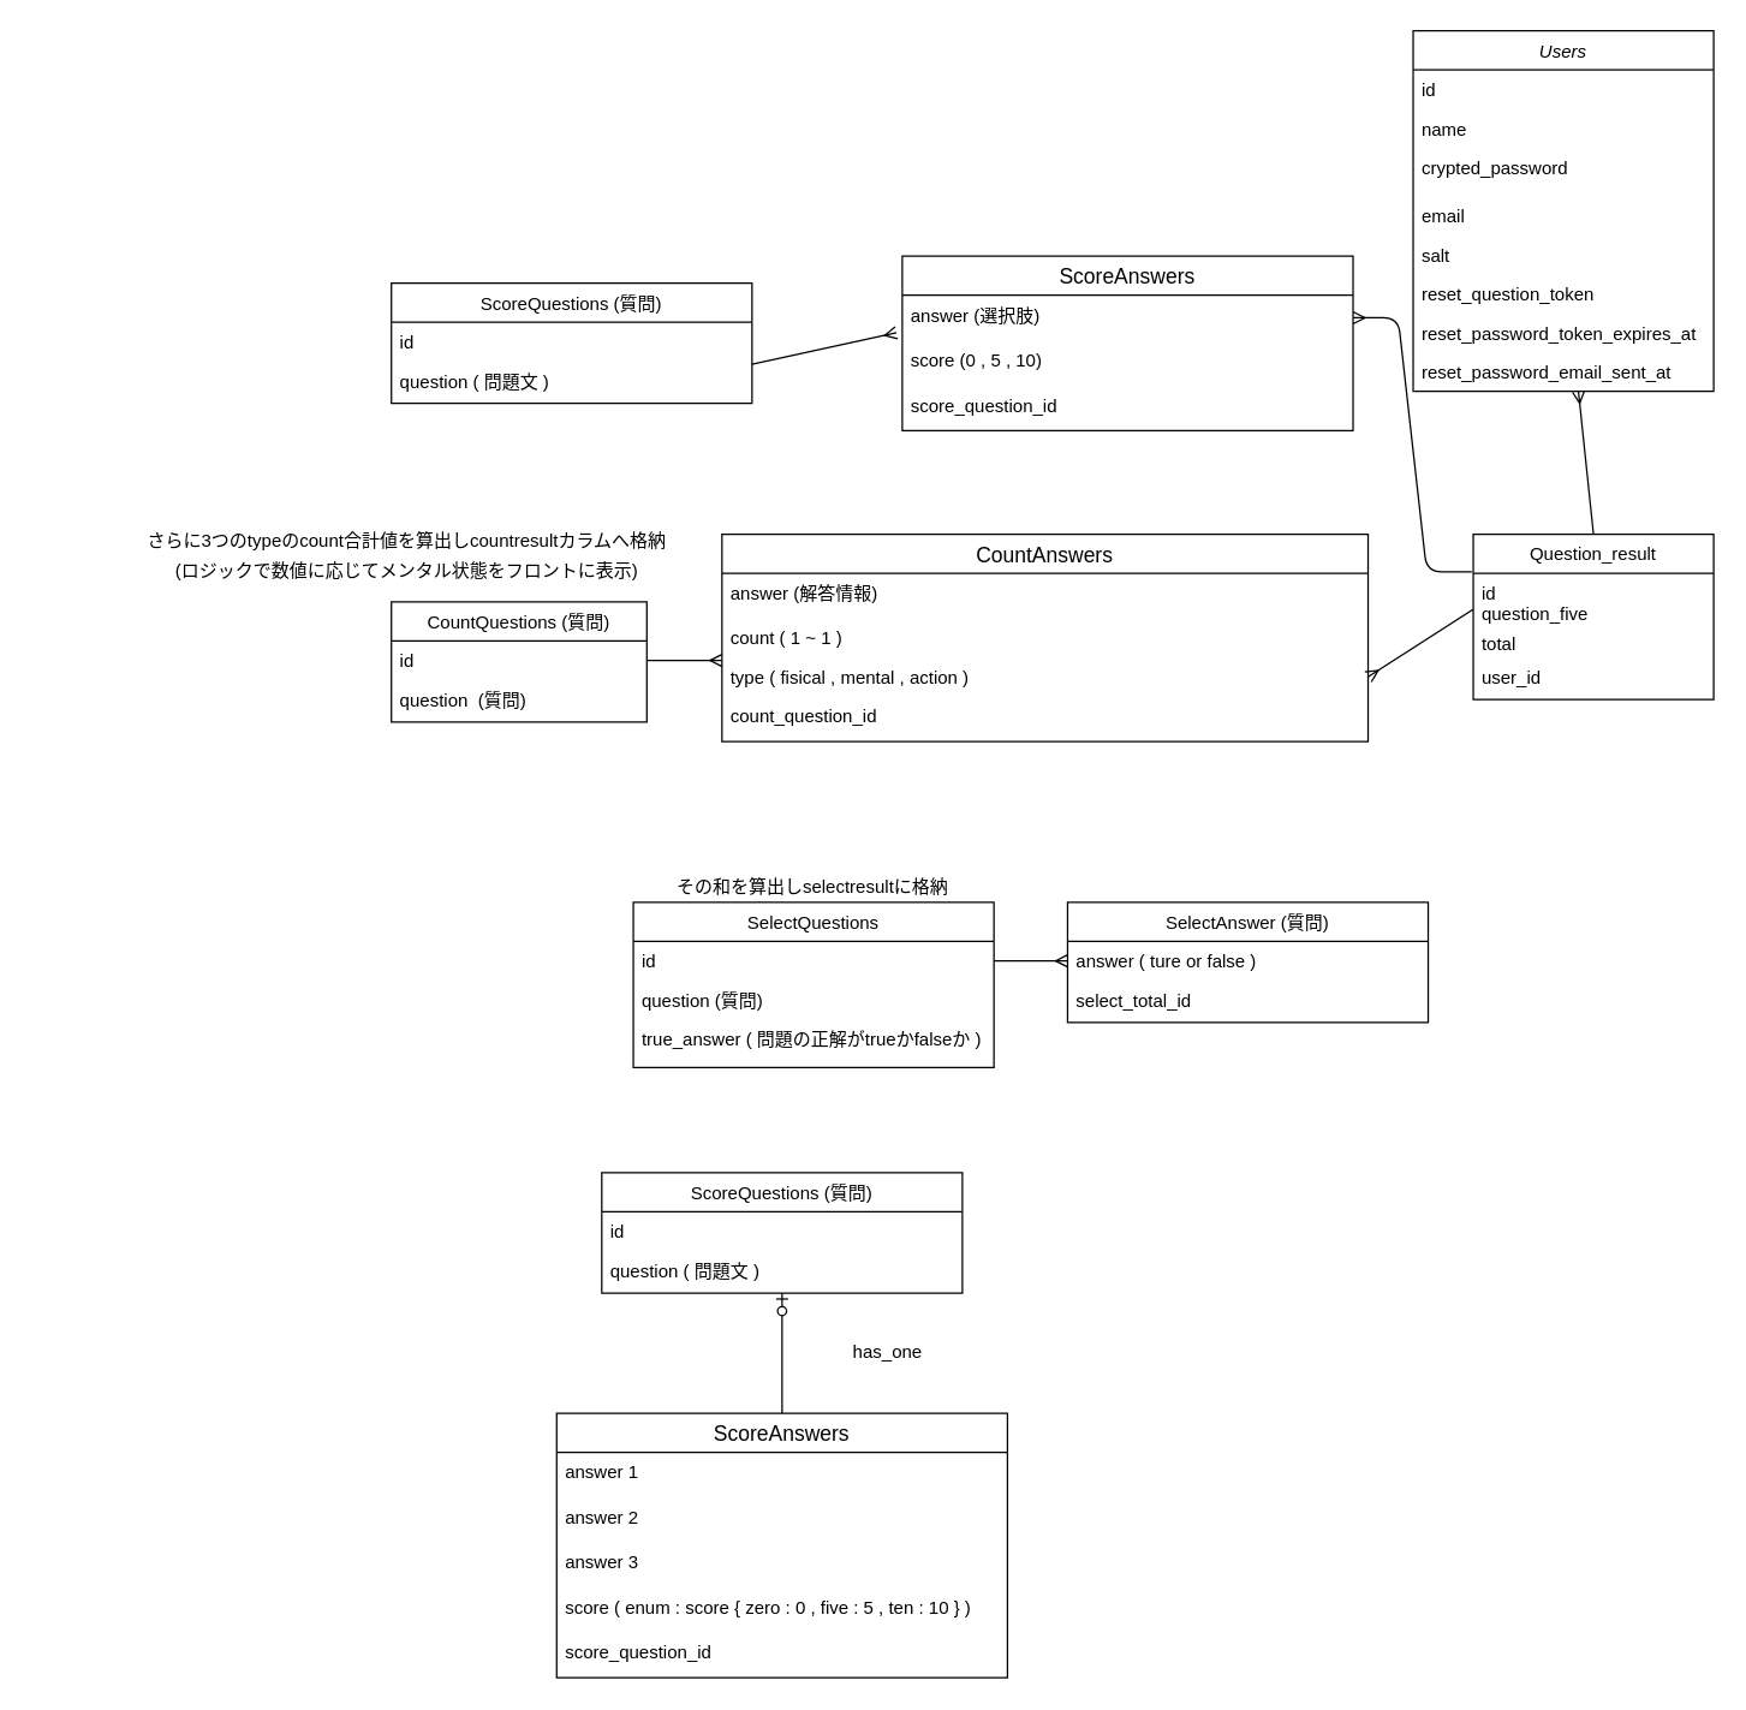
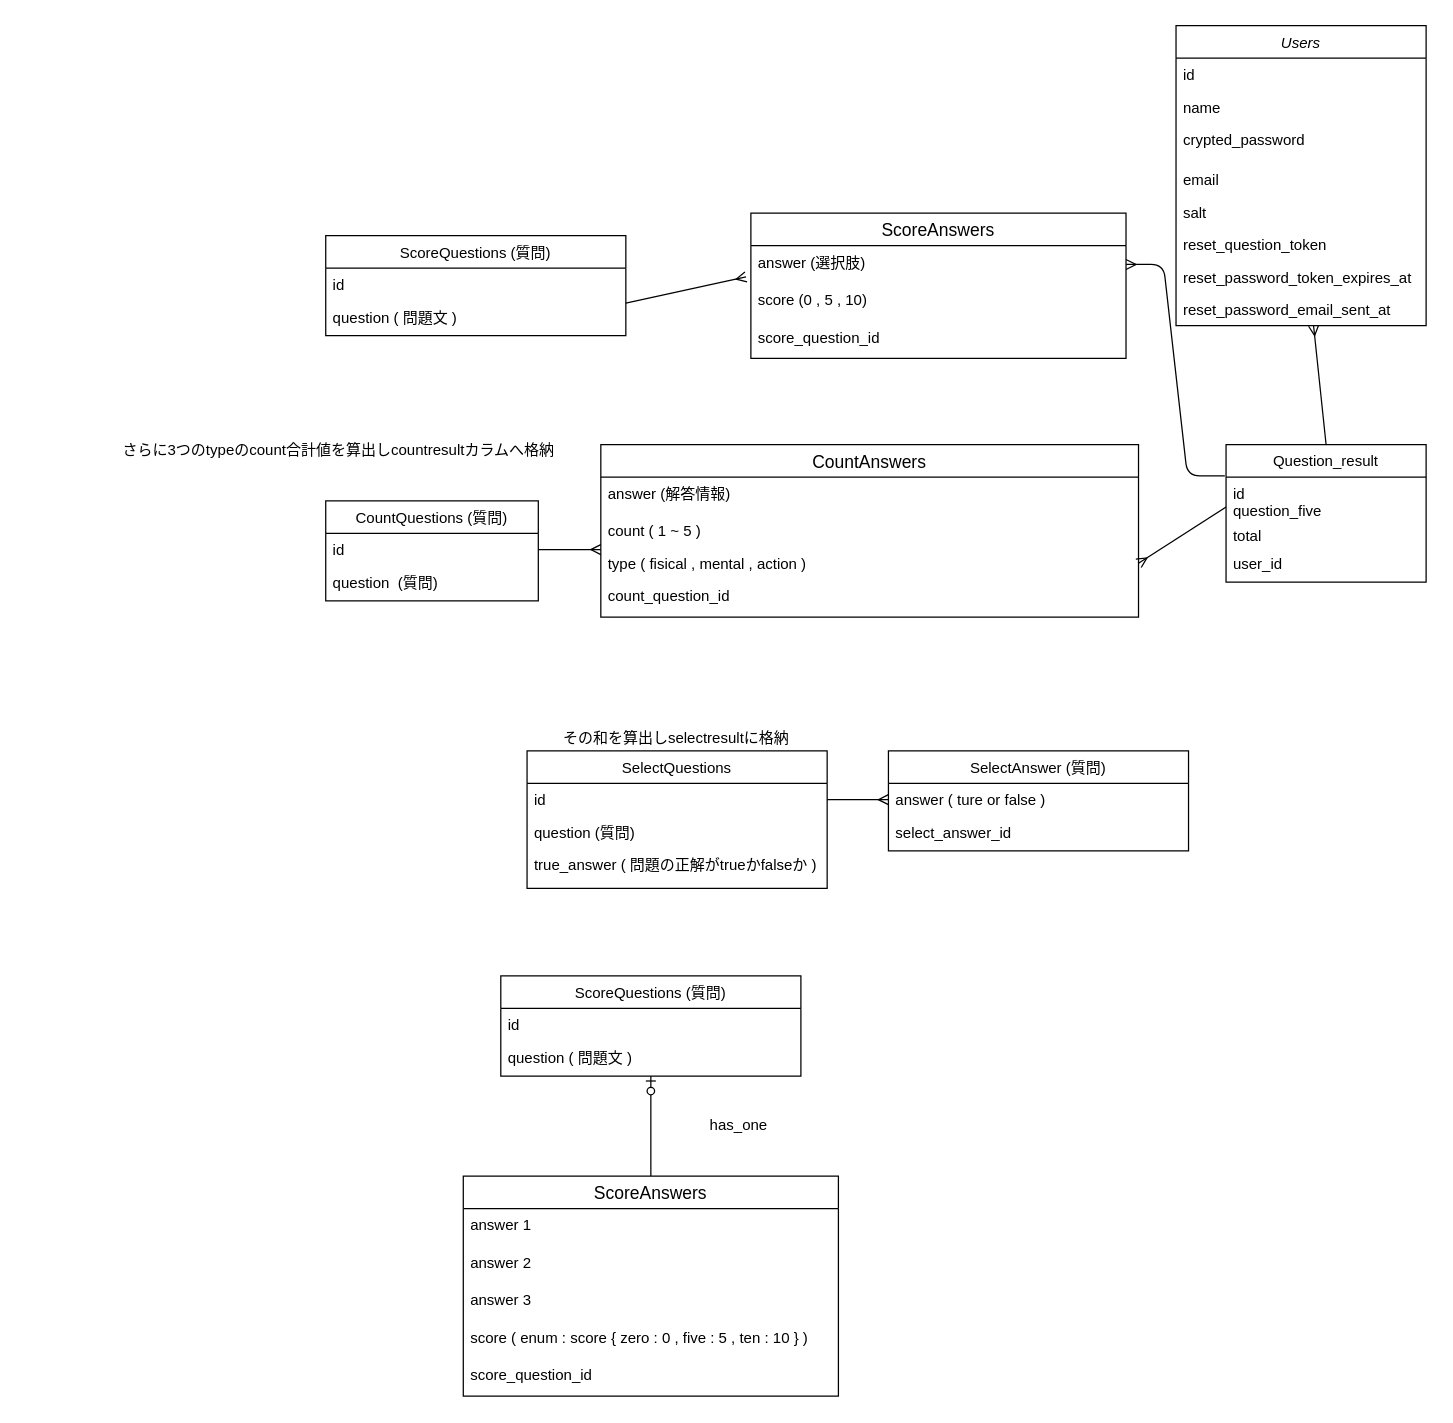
- <mxCell id="28" value="(ロジックで数値に応じてメンタル状態をフロントに表示)" style="text;html=1;align=center;verticalAlign=middle;resizable=0;points=[];autosize=1;strokeColor=none;" parent="1" vertex="1"><mxGeometry x="110" y="370" width="320" height="20" as="geometry" /></mxCell>
- <mxCell id="40" value="count ( 1 ~ 1 )" style="text;align=left;verticalAlign=top;spacingLeft=4;spacingRight=4;overflow=hidden;rotatable=0;points=[[0,0.5],[1,0.5]];portConstraint=eastwest;rounded=0;shadow=0;html=0;" parent="38" vertex="1"><mxGeometry y="56" width="430" height="26" as="geometry" /></mxCell>
+ <mxCell id="40" value="count ( 1 ~ 5 )" style="text;align=left;verticalAlign=top;spacingLeft=4;spacingRight=4;overflow=hidden;rotatable=0;points=[[0,0.5],[1,0.5]];portConstraint=eastwest;rounded=0;shadow=0;html=0;" parent="38" vertex="1"><mxGeometry y="56" width="430" height="26" as="geometry" /></mxCell>
- <mxCell id="46" value="select_total_id" style="text;align=left;verticalAlign=top;spacingLeft=4;spacingRight=4;overflow=hidden;rotatable=0;points=[[0,0.5],[1,0.5]];portConstraint=eastwest;rounded=0;shadow=0;html=0;" parent="44" vertex="1"><mxGeometry y="52" width="240" height="26" as="geometry" /></mxCell>
+ <mxCell id="46" value="select_answer_id" style="text;align=left;verticalAlign=top;spacingLeft=4;spacingRight=4;overflow=hidden;rotatable=0;points=[[0,0.5],[1,0.5]];portConstraint=eastwest;rounded=0;shadow=0;html=0;" parent="44" vertex="1"><mxGeometry y="52" width="240" height="26" as="geometry" /></mxCell>
